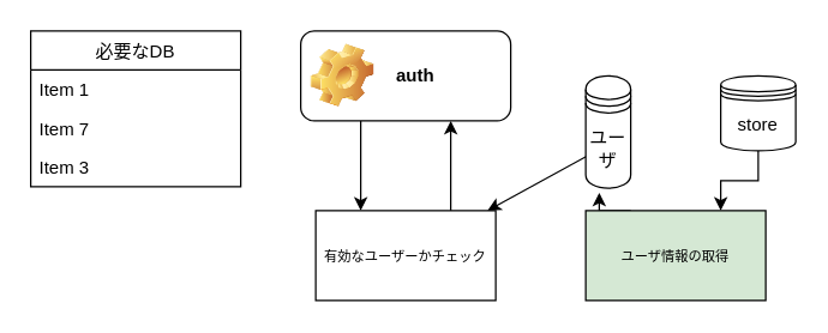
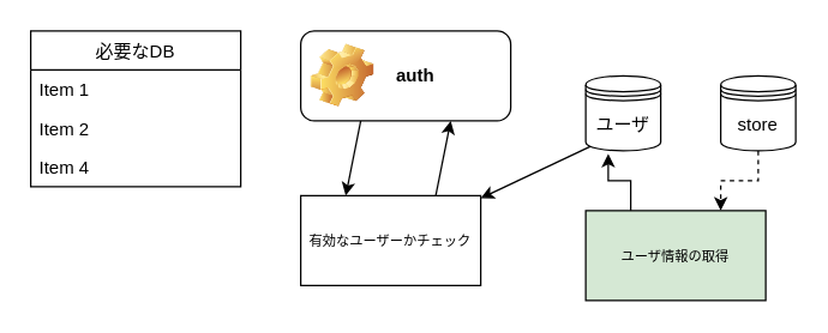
- <mxCell id="14" value="Item 7" style="text;strokeColor=none;fillColor=none;align=left;verticalAlign=top;spacingLeft=4;spacingRight=4;overflow=hidden;rotatable=0;points=[[0,0.5],[1,0.5]];portConstraint=eastwest;" vertex="1" parent="12"><mxGeometry y="52" width="140" height="26" as="geometry" /></mxCell>
+ <mxCell id="14" value="Item 2" style="text;strokeColor=none;fillColor=none;align=left;verticalAlign=top;spacingLeft=4;spacingRight=4;overflow=hidden;rotatable=0;points=[[0,0.5],[1,0.5]];portConstraint=eastwest;" vertex="1" parent="12"><mxGeometry y="52" width="140" height="26" as="geometry" /></mxCell>
- <mxCell id="8" value="ユーザ" style="shape=datastore;whiteSpace=wrap;html=1;" vertex="1" parent="1"><mxGeometry x="390" y="50" width="30" height="75" as="geometry" /></mxCell>
+ <mxCell id="8" value="ユーザ" style="shape=datastore;whiteSpace=wrap;html=1;" vertex="1" parent="1"><mxGeometry x="390" y="50" width="50" height="50" as="geometry" /></mxCell>
- <mxCell id="15" value="Item 3" style="text;strokeColor=none;fillColor=none;align=left;verticalAlign=top;spacingLeft=4;spacingRight=4;overflow=hidden;rotatable=0;points=[[0,0.5],[1,0.5]];portConstraint=eastwest;" vertex="1" parent="12"><mxGeometry y="78" width="140" height="26" as="geometry" /></mxCell>
+ <mxCell id="15" value="Item 4" style="text;strokeColor=none;fillColor=none;align=left;verticalAlign=top;spacingLeft=4;spacingRight=4;overflow=hidden;rotatable=0;points=[[0,0.5],[1,0.5]];portConstraint=eastwest;" vertex="1" parent="12"><mxGeometry y="78" width="140" height="26" as="geometry" /></mxCell>
- <mxCell id="9" style="edgeStyle=orthogonalEdgeStyle;rounded=0;orthogonalLoop=1;jettySize=auto;html=1;exitX=0.5;exitY=1;exitDx=0;exitDy=0;entryX=0.75;entryY=0;entryDx=0;entryDy=0;" edge="1" parent="1" source="10" target="6"><mxGeometry relative="1" as="geometry" /></mxCell>
+ <mxCell id="9" style="edgeStyle=orthogonalEdgeStyle;rounded=0;orthogonalLoop=1;jettySize=auto;html=1;exitX=0.5;exitY=1;exitDx=0;exitDy=0;entryX=0.75;entryY=0;entryDx=0;entryDy=0;dashed=1;" edge="1" parent="1" source="10" target="6"><mxGeometry relative="1" as="geometry" /></mxCell>
- <mxCell id="4" value="&lt;font style=&quot;font-size: 9px&quot;&gt;有効なユーザーかチェック&lt;/font&gt;" style="rounded=0;whiteSpace=wrap;html=1;" vertex="1" parent="1"><mxGeometry x="210" y="140" width="120" height="60" as="geometry" /></mxCell>
+ <mxCell id="4" value="&lt;font style=&quot;font-size: 9px&quot;&gt;有効なユーザーかチェック&lt;/font&gt;" style="rounded=0;whiteSpace=wrap;html=1;" vertex="1" parent="1"><mxGeometry x="200" y="130" width="120" height="60" as="geometry" /></mxCell>
